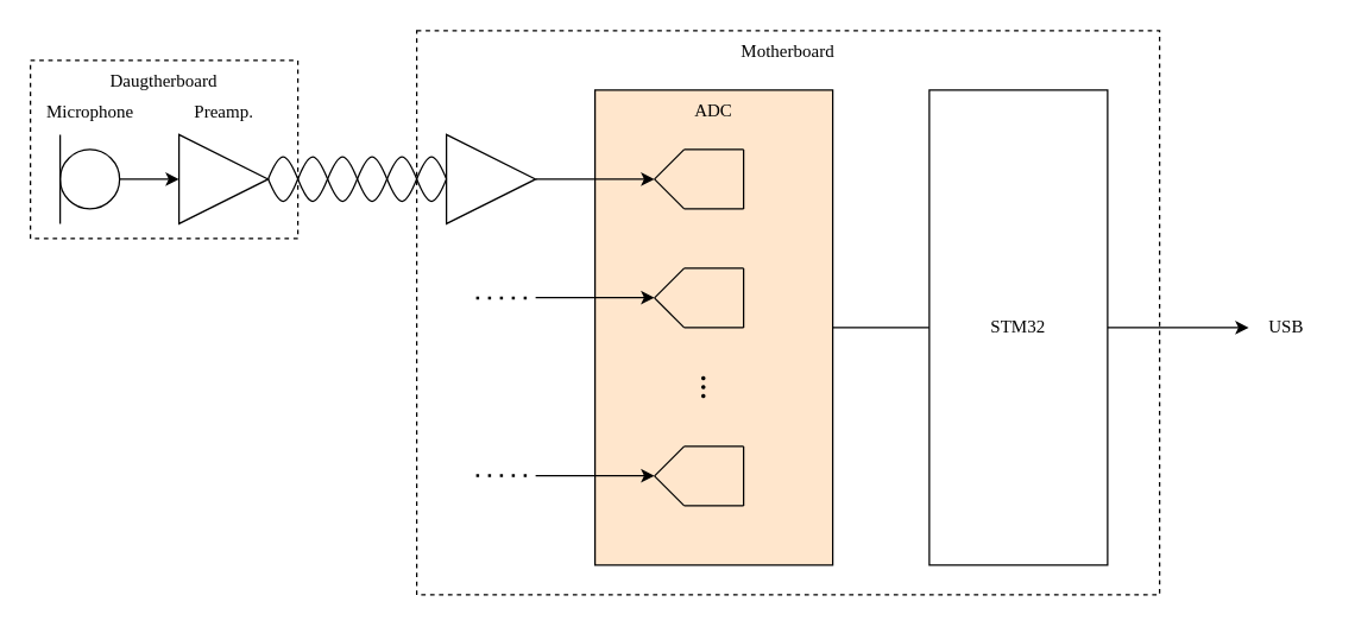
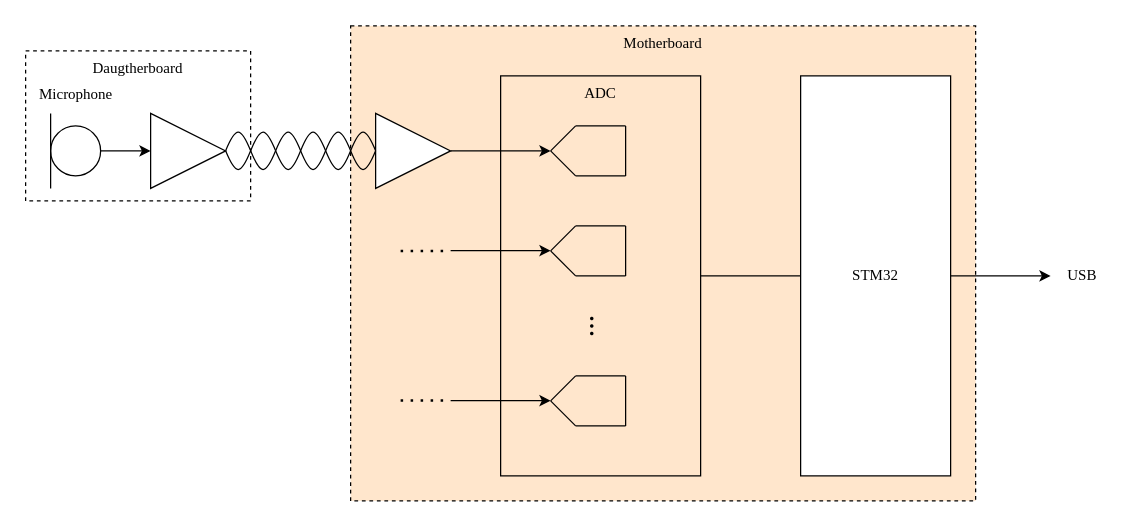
- <mxCell id="2" value="&lt;font face=&quot;Times New Roman&quot;&gt;Motherboard&lt;/font&gt;" style="rounded=0;whiteSpace=wrap;html=1;dashed=1;verticalAlign=top;" parent="1" vertex="1"><mxGeometry x="280" y="20" width="500" height="380" as="geometry" /></mxCell>
+ <mxCell id="2" value="&lt;font face=&quot;Times New Roman&quot;&gt;Motherboard&lt;/font&gt;" style="rounded=0;whiteSpace=wrap;html=1;dashed=1;verticalAlign=top;fillColor=#ffe6cc;" parent="1" vertex="1"><mxGeometry x="280" y="20" width="500" height="380" as="geometry" /></mxCell>
- <mxCell id="41" value="&lt;font face=&quot;Times New Roman&quot;&gt;Preamp.&lt;br&gt;&lt;/font&gt;" style="text;html=1;align=center;verticalAlign=middle;resizable=0;points=[];autosize=1;strokeColor=none;fillColor=none;" parent="1" vertex="1"><mxGeometry x="120" y="60" width="60" height="30" as="geometry" /></mxCell>
- <mxCell id="39" value="&lt;font face=&quot;Times New Roman&quot;&gt;STM32&lt;/font&gt;" style="rounded=0;whiteSpace=wrap;html=1;" parent="1" vertex="1"><mxGeometry x="625" y="60" width="120" height="320" as="geometry" /></mxCell>
+ <mxCell id="39" value="&lt;font face=&quot;Times New Roman&quot;&gt;STM32&lt;/font&gt;" style="rounded=0;whiteSpace=wrap;html=1;" parent="1" vertex="1"><mxGeometry x="640" y="60" width="120" height="320" as="geometry" /></mxCell>
